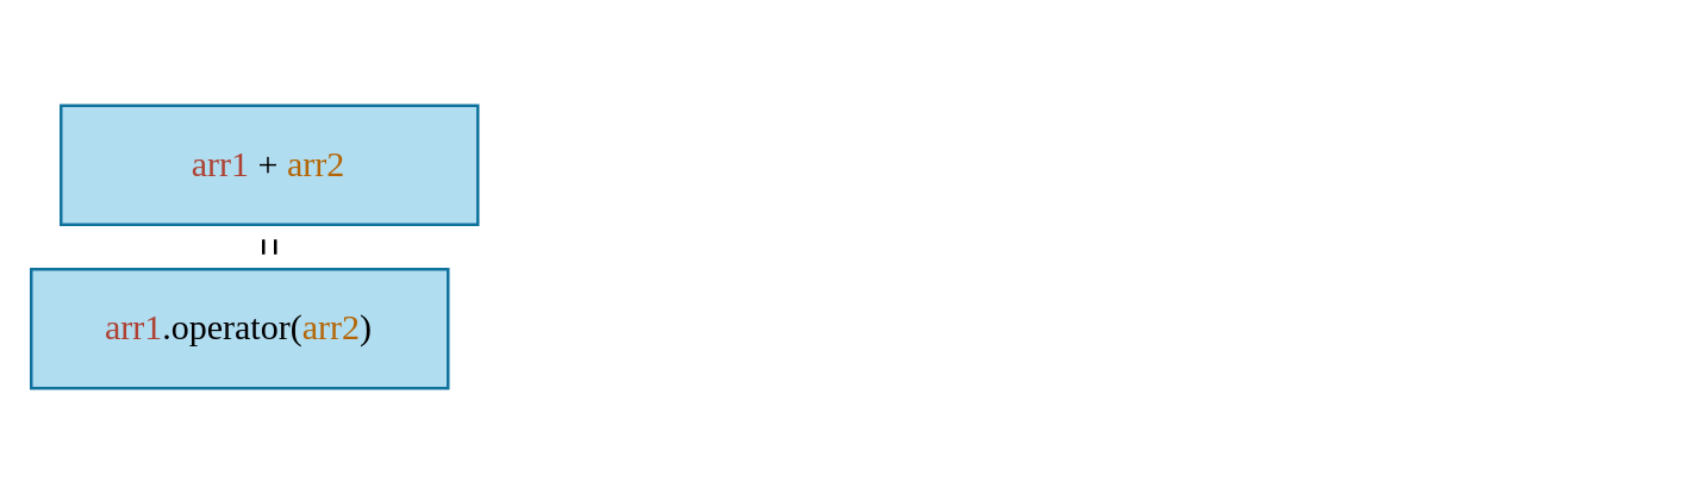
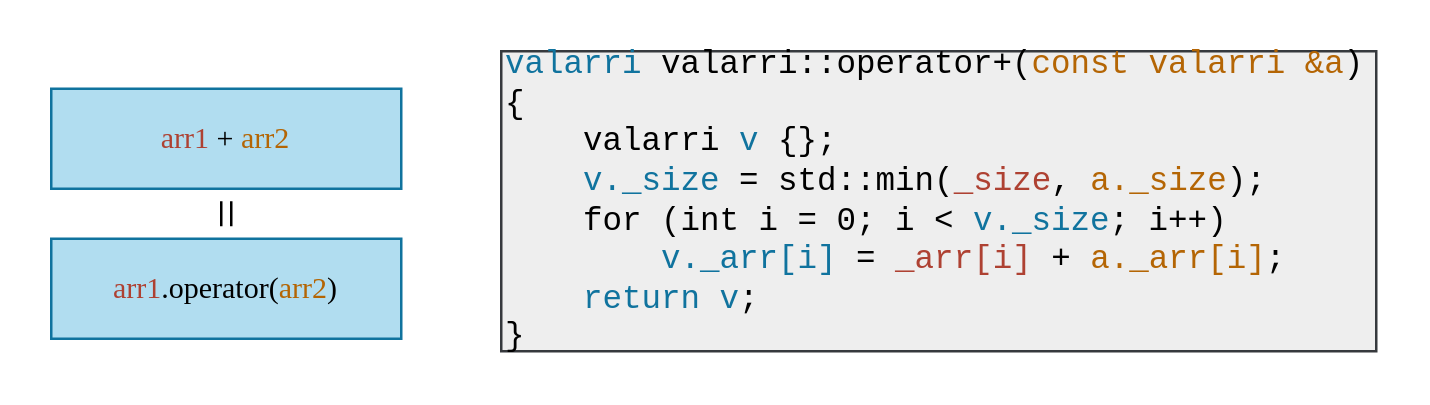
+ <mxCell id="5" value="&lt;div style=&quot;border-color: var(--border-color); font-family: Consolas, &amp;quot;Courier New&amp;quot;, monospace; font-size: 13px;&quot;&gt;&lt;font color=&quot;#10739e&quot;&gt;valarri&lt;/font&gt; valarri::operator+(&lt;font color=&quot;#b46504&quot;&gt;const valarri &amp;amp;a&lt;/font&gt;) {&lt;/div&gt;&lt;div style=&quot;border-color: var(--border-color); font-family: Consolas, &amp;quot;Courier New&amp;quot;, monospace; font-size: 13px;&quot;&gt;&amp;nbsp; &amp;nbsp; valarri &lt;font color=&quot;#10739e&quot;&gt;v&lt;/font&gt; {};&lt;/div&gt;&lt;div style=&quot;border-color: var(--border-color); font-family: Consolas, &amp;quot;Courier New&amp;quot;, monospace; font-size: 13px;&quot;&gt;&amp;nbsp; &amp;nbsp; &lt;font color=&quot;#10739e&quot;&gt;v._size&lt;/font&gt; = std::min(&lt;font color=&quot;#ae4132&quot;&gt;_size&lt;/font&gt;, &lt;font color=&quot;#b46504&quot;&gt;a._size&lt;/font&gt;);&lt;/div&gt;&lt;div style=&quot;border-color: var(--border-color); font-family: Consolas, &amp;quot;Courier New&amp;quot;, monospace; font-size: 13px;&quot;&gt;&amp;nbsp; &amp;nbsp; for (int i = 0; i &amp;lt; &lt;font color=&quot;#10739e&quot;&gt;v._size&lt;/font&gt;; i++)&lt;/div&gt;&lt;div style=&quot;border-color: var(--border-color); font-family: Consolas, &amp;quot;Courier New&amp;quot;, monospace; font-size: 13px;&quot;&gt;&amp;nbsp; &amp;nbsp; &amp;nbsp; &amp;nbsp; &lt;font color=&quot;#10739e&quot;&gt;v._arr[i]&lt;/font&gt; = &lt;font color=&quot;#ae4132&quot;&gt;_arr[i]&lt;/font&gt; + &lt;font color=&quot;#b46504&quot;&gt;a._arr[i]&lt;/font&gt;;&lt;/div&gt;&lt;div style=&quot;border-color: var(--border-color); font-family: Consolas, &amp;quot;Courier New&amp;quot;, monospace; font-size: 13px;&quot;&gt;&amp;nbsp; &amp;nbsp; &lt;font color=&quot;#10739e&quot;&gt;return v&lt;/font&gt;;&lt;/div&gt;&lt;div style=&quot;border-color: var(--border-color); font-family: Consolas, &amp;quot;Courier New&amp;quot;, monospace; font-size: 13px;&quot;&gt;}&lt;/div&gt;" style="text;html=1;strokeColor=#36393d;fillColor=#eeeeee;align=left;verticalAlign=middle;whiteSpace=wrap;rounded=0;gradientColor=none;" vertex="1" parent="1"><mxGeometry x="200" y="20" width="350" height="120" as="geometry" /></mxCell>
- <mxCell id="4" value="&lt;font color=&quot;#ae4132&quot;&gt;arr1&lt;/font&gt;.operator(&lt;font color=&quot;#b46504&quot;&gt;arr2&lt;/font&gt;)" style="text;html=1;strokeColor=#10739e;fillColor=#b1ddf0;align=center;verticalAlign=middle;whiteSpace=wrap;rounded=0;fontFamily=consolas;" vertex="1" parent="1"><mxGeometry x="10" y="90" width="140" height="40" as="geometry" /></mxCell>
+ <mxCell id="4" value="&lt;font color=&quot;#ae4132&quot;&gt;arr1&lt;/font&gt;.operator(&lt;font color=&quot;#b46504&quot;&gt;arr2&lt;/font&gt;)" style="text;html=1;strokeColor=#10739e;fillColor=#b1ddf0;align=center;verticalAlign=middle;whiteSpace=wrap;rounded=0;fontFamily=consolas;" vertex="1" parent="1"><mxGeometry x="20" y="95" width="140" height="40" as="geometry" /></mxCell>
